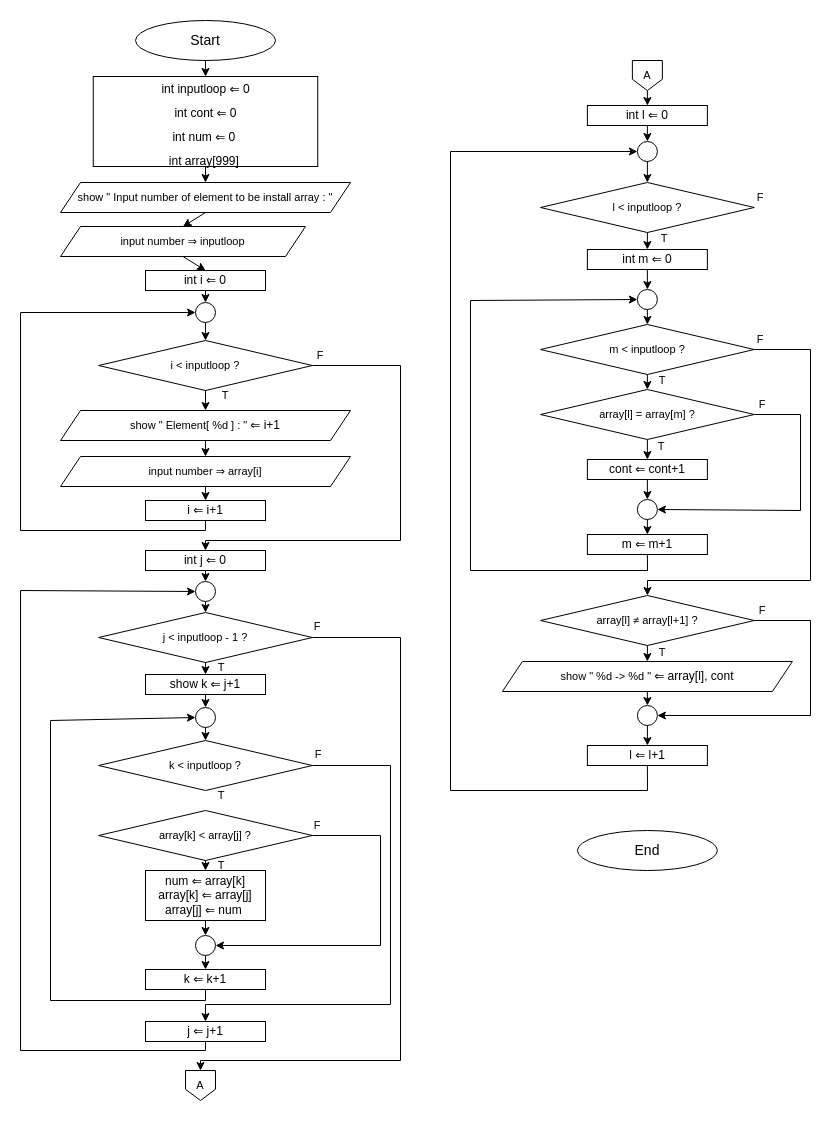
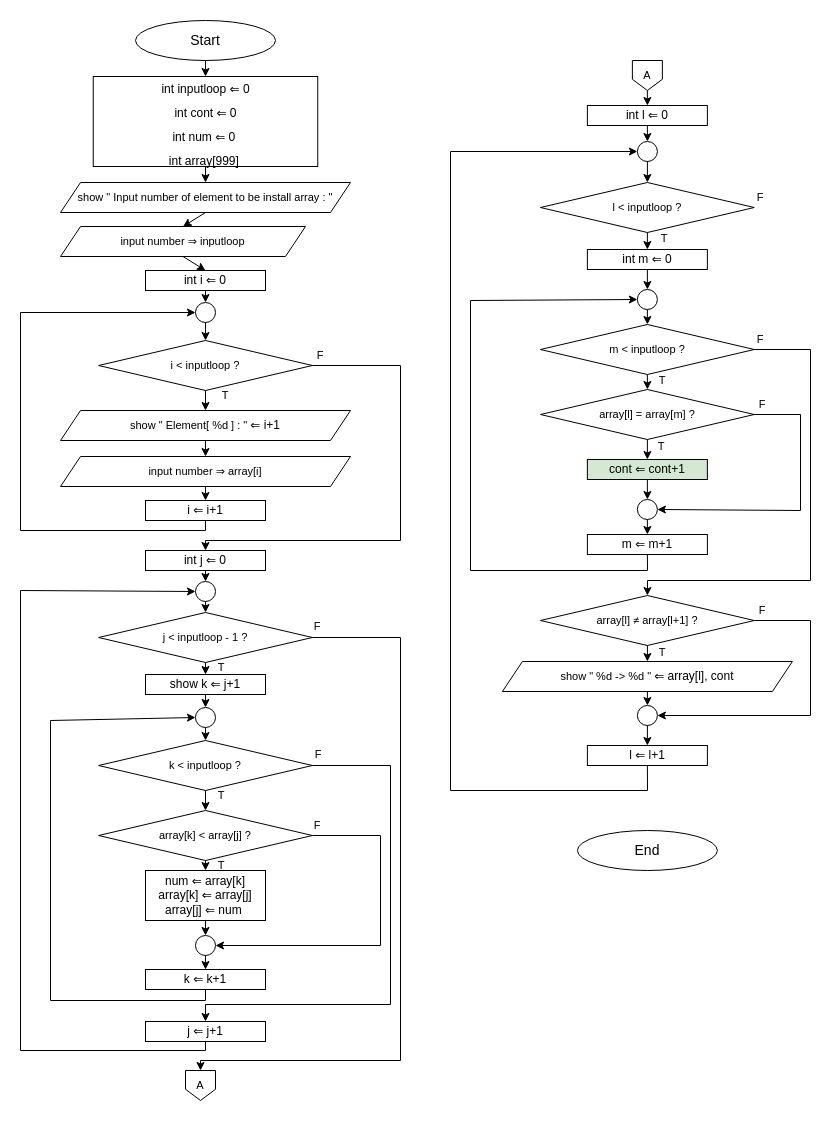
- <mxCell id="35" value="&lt;span style=&quot;font-size: 12px;&quot;&gt;cont ⇐ cont+1&lt;/span&gt;" style="rounded=0;whiteSpace=wrap;html=1;fontSize=11;" parent="1" vertex="1"><mxGeometry x="586.87" y="459" width="120" height="20" as="geometry" /></mxCell>
+ <mxCell id="35" value="&lt;span style=&quot;font-size: 12px;&quot;&gt;cont ⇐ cont+1&lt;/span&gt;" style="rounded=0;whiteSpace=wrap;html=1;fontSize=11;fillColor=#d5e8d4;" parent="1" vertex="1"><mxGeometry x="586.87" y="459" width="120" height="20" as="geometry" /></mxCell>
+ <mxCell id="59" value="" style="endArrow=classic;html=1;rounded=0;fontSize=11;exitX=0.5;exitY=1;exitDx=0;exitDy=0;entryX=0.5;entryY=0;entryDx=0;entryDy=0;" parent="1" source="14" target="17" edge="1"><mxGeometry width="50" height="50" relative="1" as="geometry"><mxPoint x="210" y="870" as="sourcePoint" /><mxPoint x="260" y="820" as="targetPoint" /></mxGeometry></mxCell>
